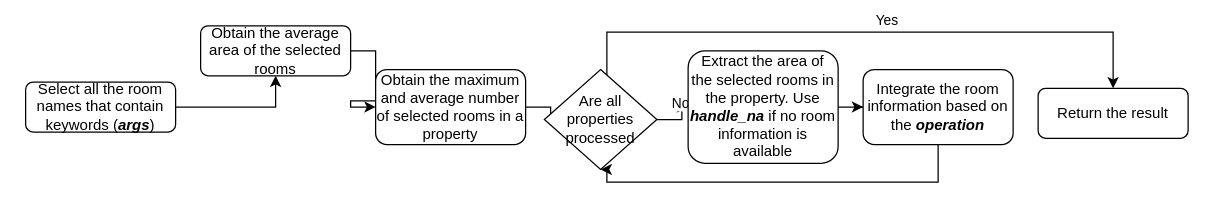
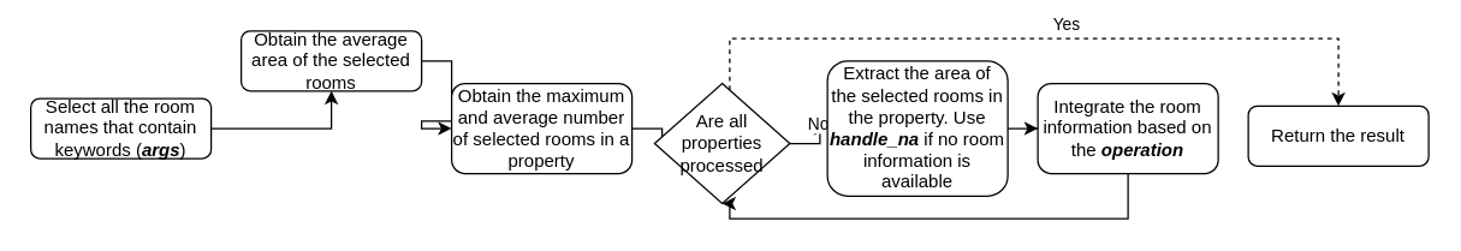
- <mxCell id="10" style="edgeStyle=orthogonalEdgeStyle;rounded=0;orthogonalLoop=1;jettySize=auto;html=1;entryX=0.5;entryY=0;entryDx=0;entryDy=0;" parent="1" source="12" target="17" edge="1"><mxGeometry relative="1" as="geometry"><Array as="points"><mxPoint x="485" y="25" /><mxPoint x="890" y="25" /></Array></mxGeometry></mxCell>
+ <mxCell id="10" style="edgeStyle=orthogonalEdgeStyle;rounded=0;orthogonalLoop=1;jettySize=auto;html=1;entryX=0.5;entryY=0;entryDx=0;entryDy=0;dashed=1;" parent="1" source="12" target="17" edge="1"><mxGeometry relative="1" as="geometry"><Array as="points"><mxPoint x="485" y="25" /><mxPoint x="890" y="25" /></Array></mxGeometry></mxCell>
